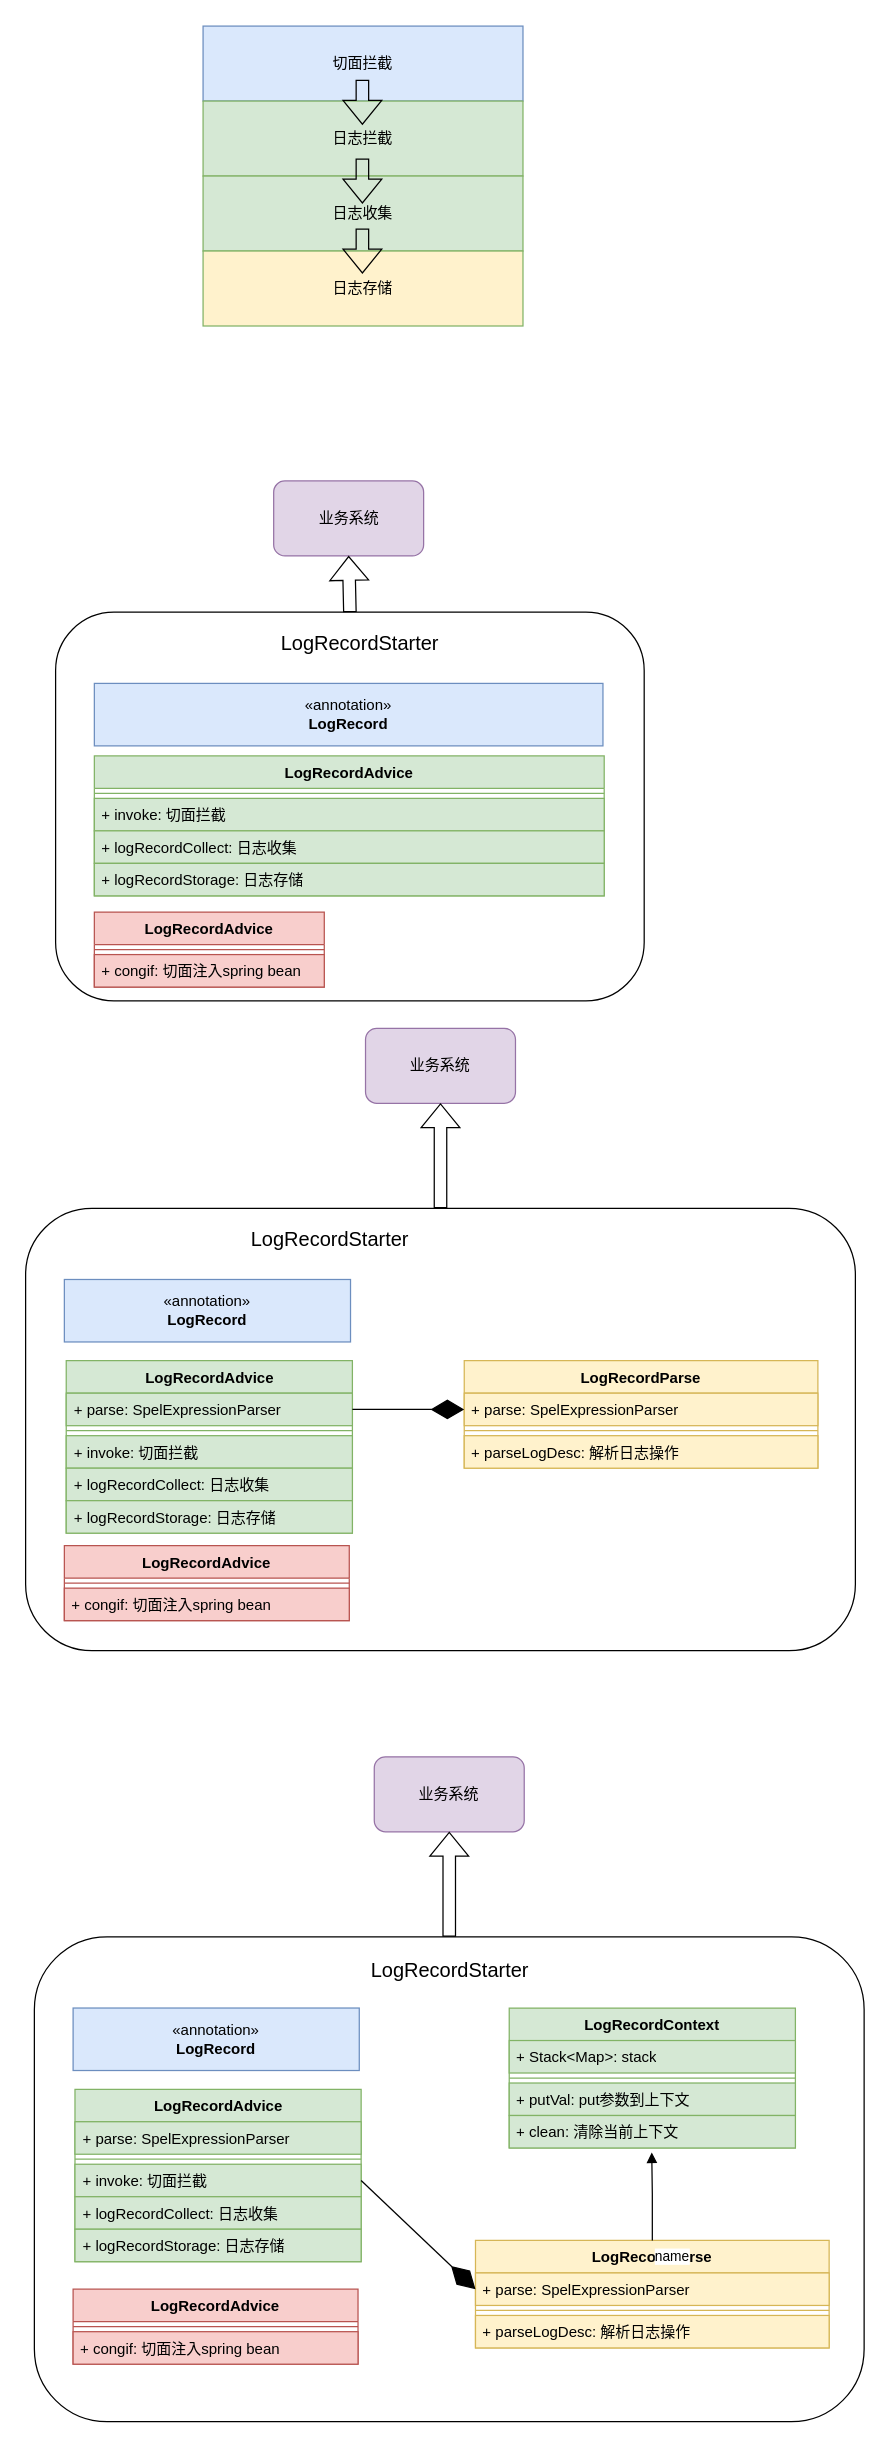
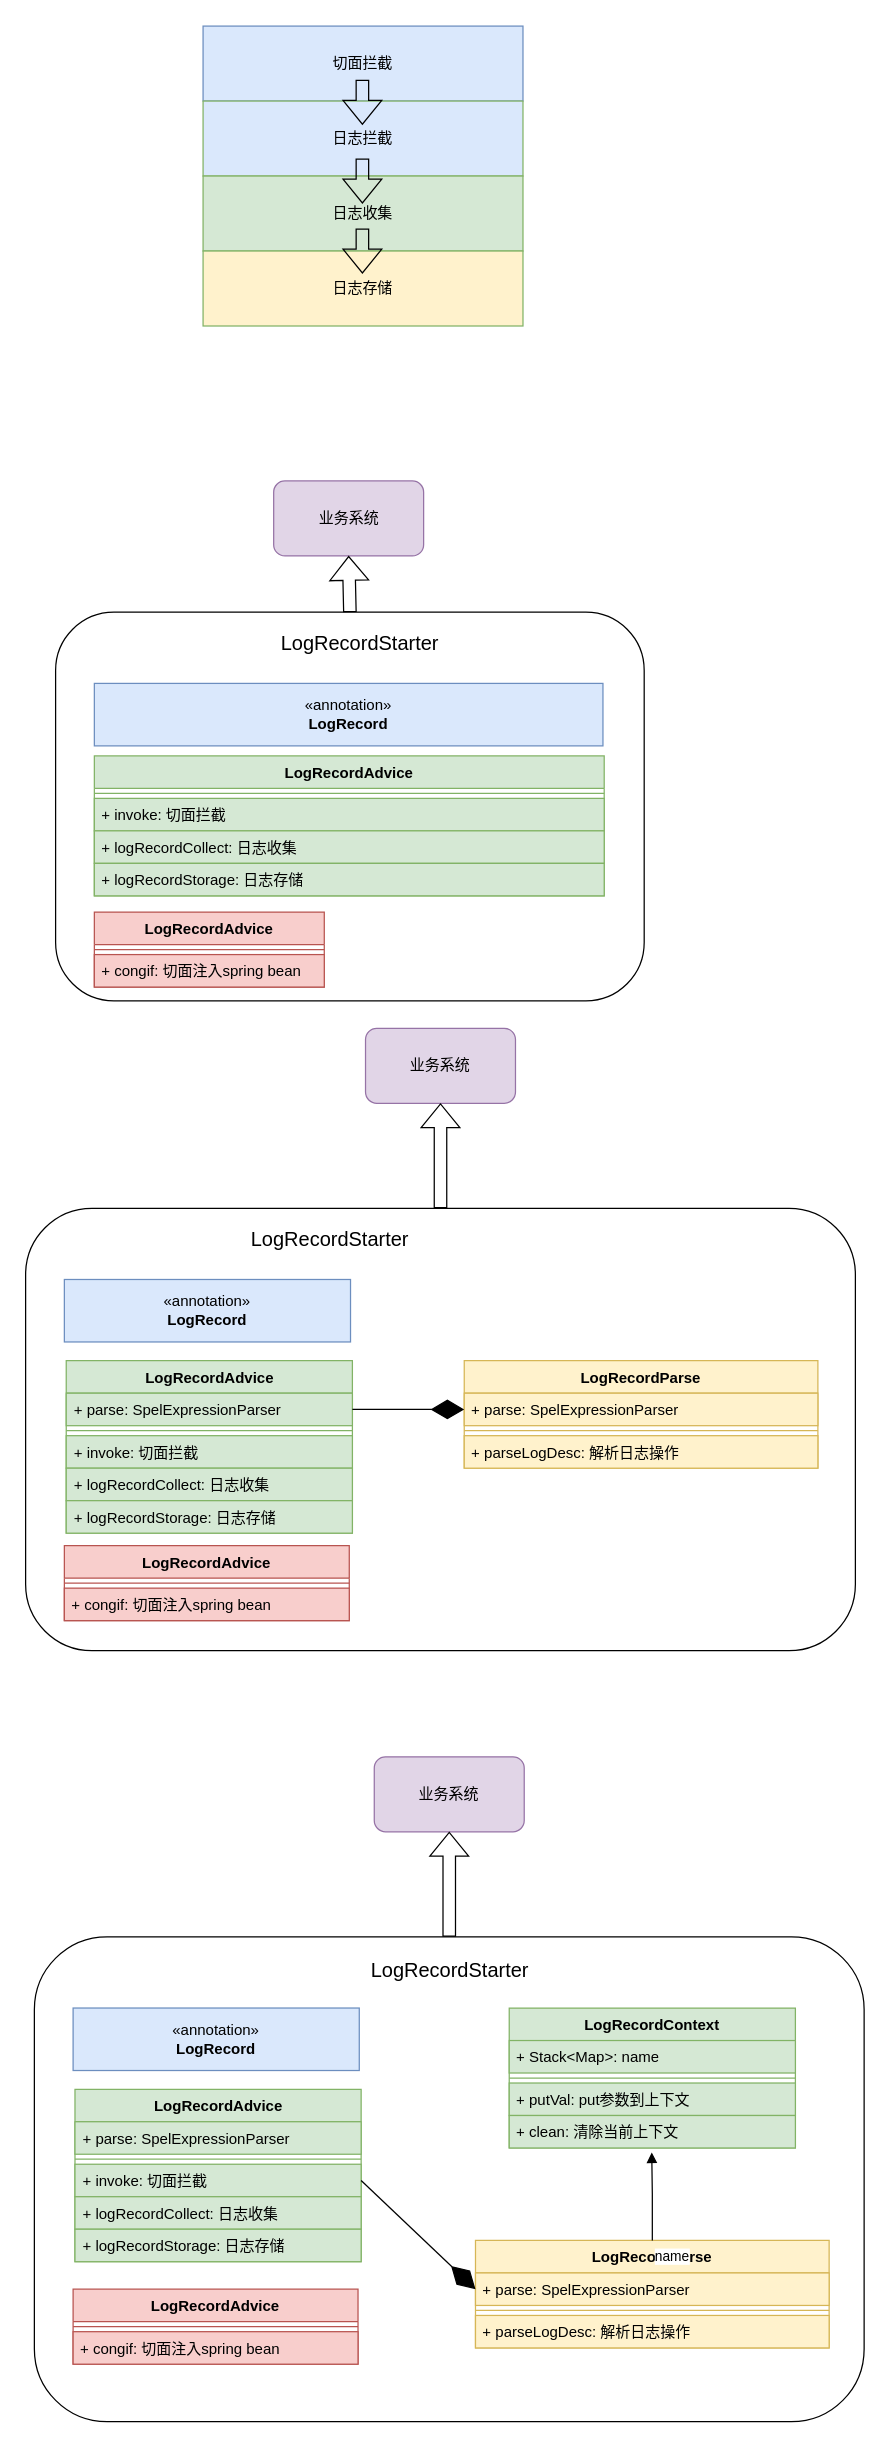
- <mxCell id="4" value="日志拦截" style="rounded=0;whiteSpace=wrap;html=1;fillColor=#d5e8d4;strokeColor=#82b366;" vertex="1" parent="1"><mxGeometry x="162" y="80" width="256" height="60" as="geometry" /></mxCell>
+ <mxCell id="4" value="日志拦截" style="rounded=0;whiteSpace=wrap;html=1;fillColor=#dae8fc;strokeColor=#82b366;" vertex="1" parent="1"><mxGeometry x="162" y="80" width="256" height="60" as="geometry" /></mxCell>
- <mxCell id="61" value="+ Stack&amp;lt;Map&amp;gt;: stack" style="text;strokeColor=#82b366;fillColor=#d5e8d4;align=left;verticalAlign=top;spacingLeft=4;spacingRight=4;overflow=hidden;rotatable=0;points=[[0,0.5],[1,0.5]];portConstraint=eastwest;whiteSpace=wrap;html=1;" vertex="1" parent="60"><mxGeometry y="26" width="229" height="26" as="geometry" /></mxCell>
+ <mxCell id="61" value="+ Stack&amp;lt;Map&amp;gt;: name" style="text;strokeColor=#82b366;fillColor=#d5e8d4;align=left;verticalAlign=top;spacingLeft=4;spacingRight=4;overflow=hidden;rotatable=0;points=[[0,0.5],[1,0.5]];portConstraint=eastwest;whiteSpace=wrap;html=1;" vertex="1" parent="60"><mxGeometry y="26" width="229" height="26" as="geometry" /></mxCell>
